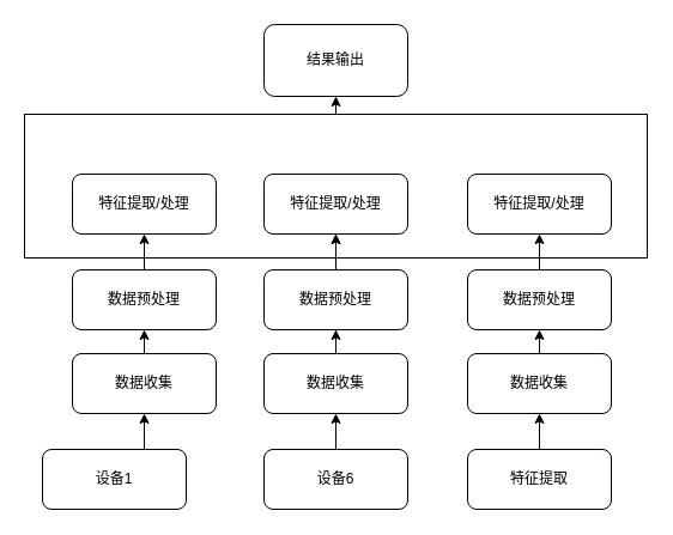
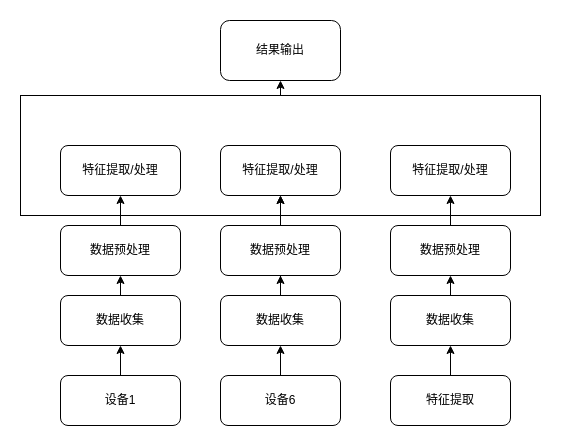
- <mxCell id="5" value="设备1" style="rounded=1;whiteSpace=wrap;html=1;" vertex="1" parent="1"><mxGeometry x="35" y="375" width="120" height="50" as="geometry" /></mxCell>
+ <mxCell id="5" value="设备1" style="rounded=1;whiteSpace=wrap;html=1;" vertex="1" parent="1"><mxGeometry x="60" y="375" width="120" height="50" as="geometry" /></mxCell>
